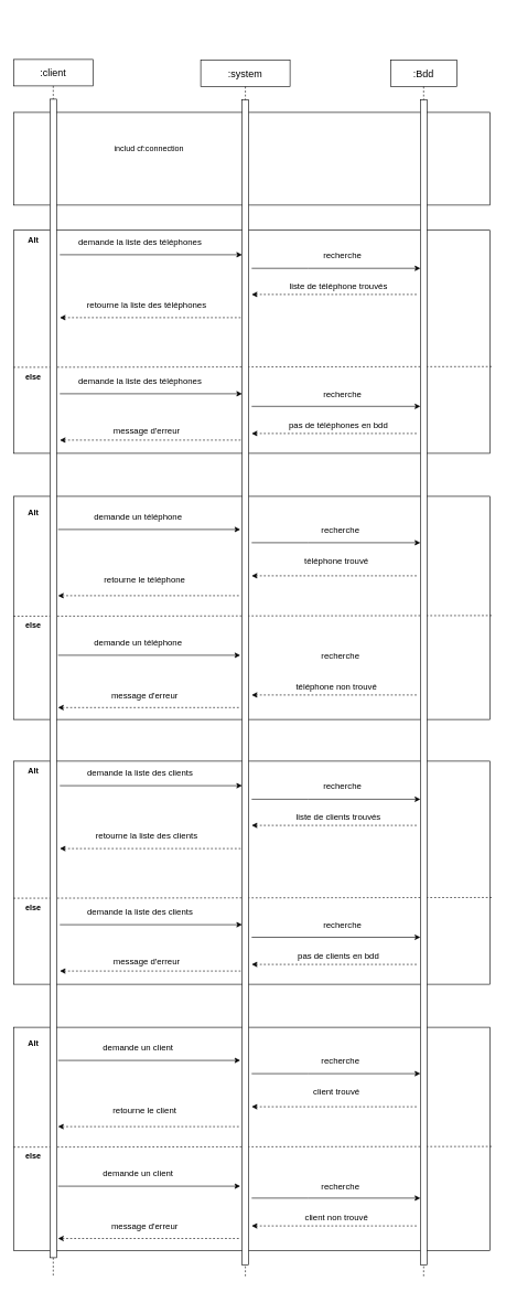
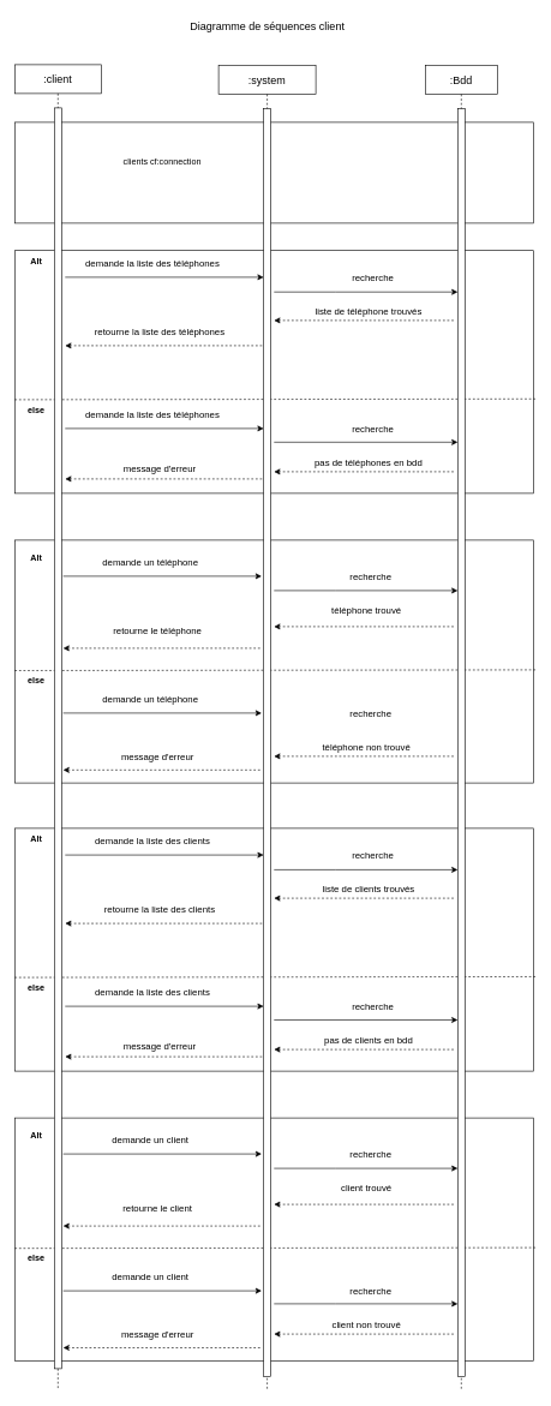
+ <mxCell id="17" value="&lt;font style=&quot;font-size: 15px;&quot;&gt;Diagramme de séquences client&lt;/font&gt;" style="text;html=1;align=center;verticalAlign=middle;whiteSpace=wrap;rounded=0;" parent="1" vertex="1"><mxGeometry x="240.5" y="20" width="260" height="30" as="geometry" /></mxCell>
- <mxCell id="24" value="includ cf:connection" style="text;html=1;align=center;verticalAlign=middle;whiteSpace=wrap;rounded=0;" parent="1" vertex="1"><mxGeometry x="110" y="209" width="230" height="30" as="geometry" /></mxCell>
+ <mxCell id="24" value="clients cf:connection" style="text;html=1;align=center;verticalAlign=middle;whiteSpace=wrap;rounded=0;" parent="1" vertex="1"><mxGeometry x="110" y="209" width="230" height="30" as="geometry" /></mxCell>
